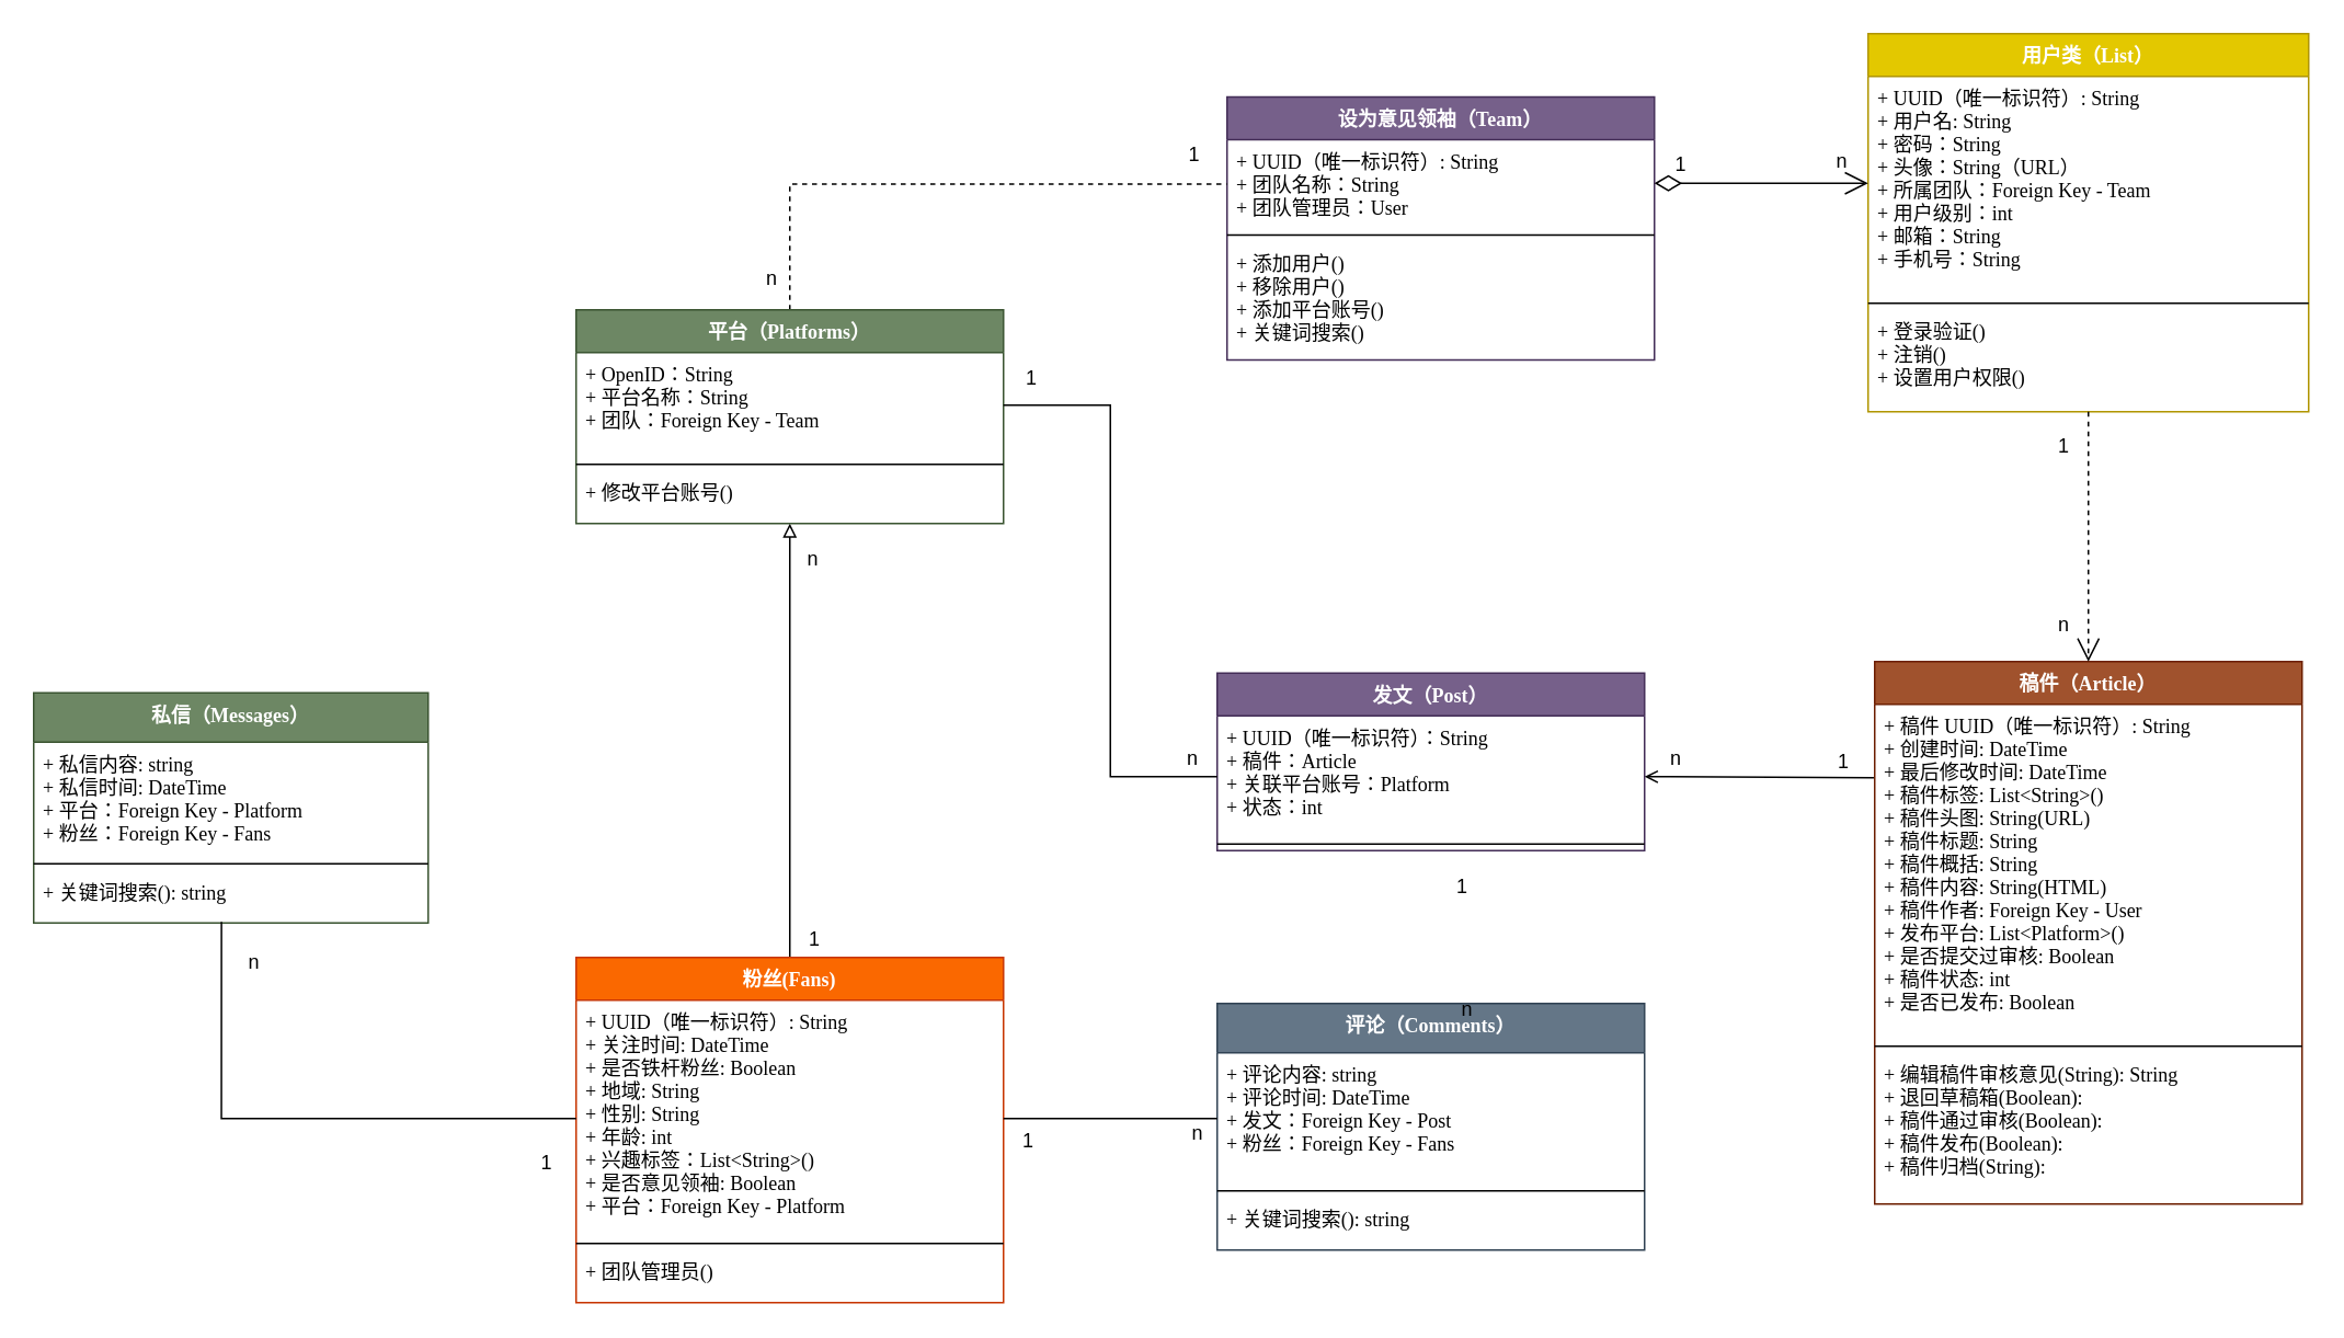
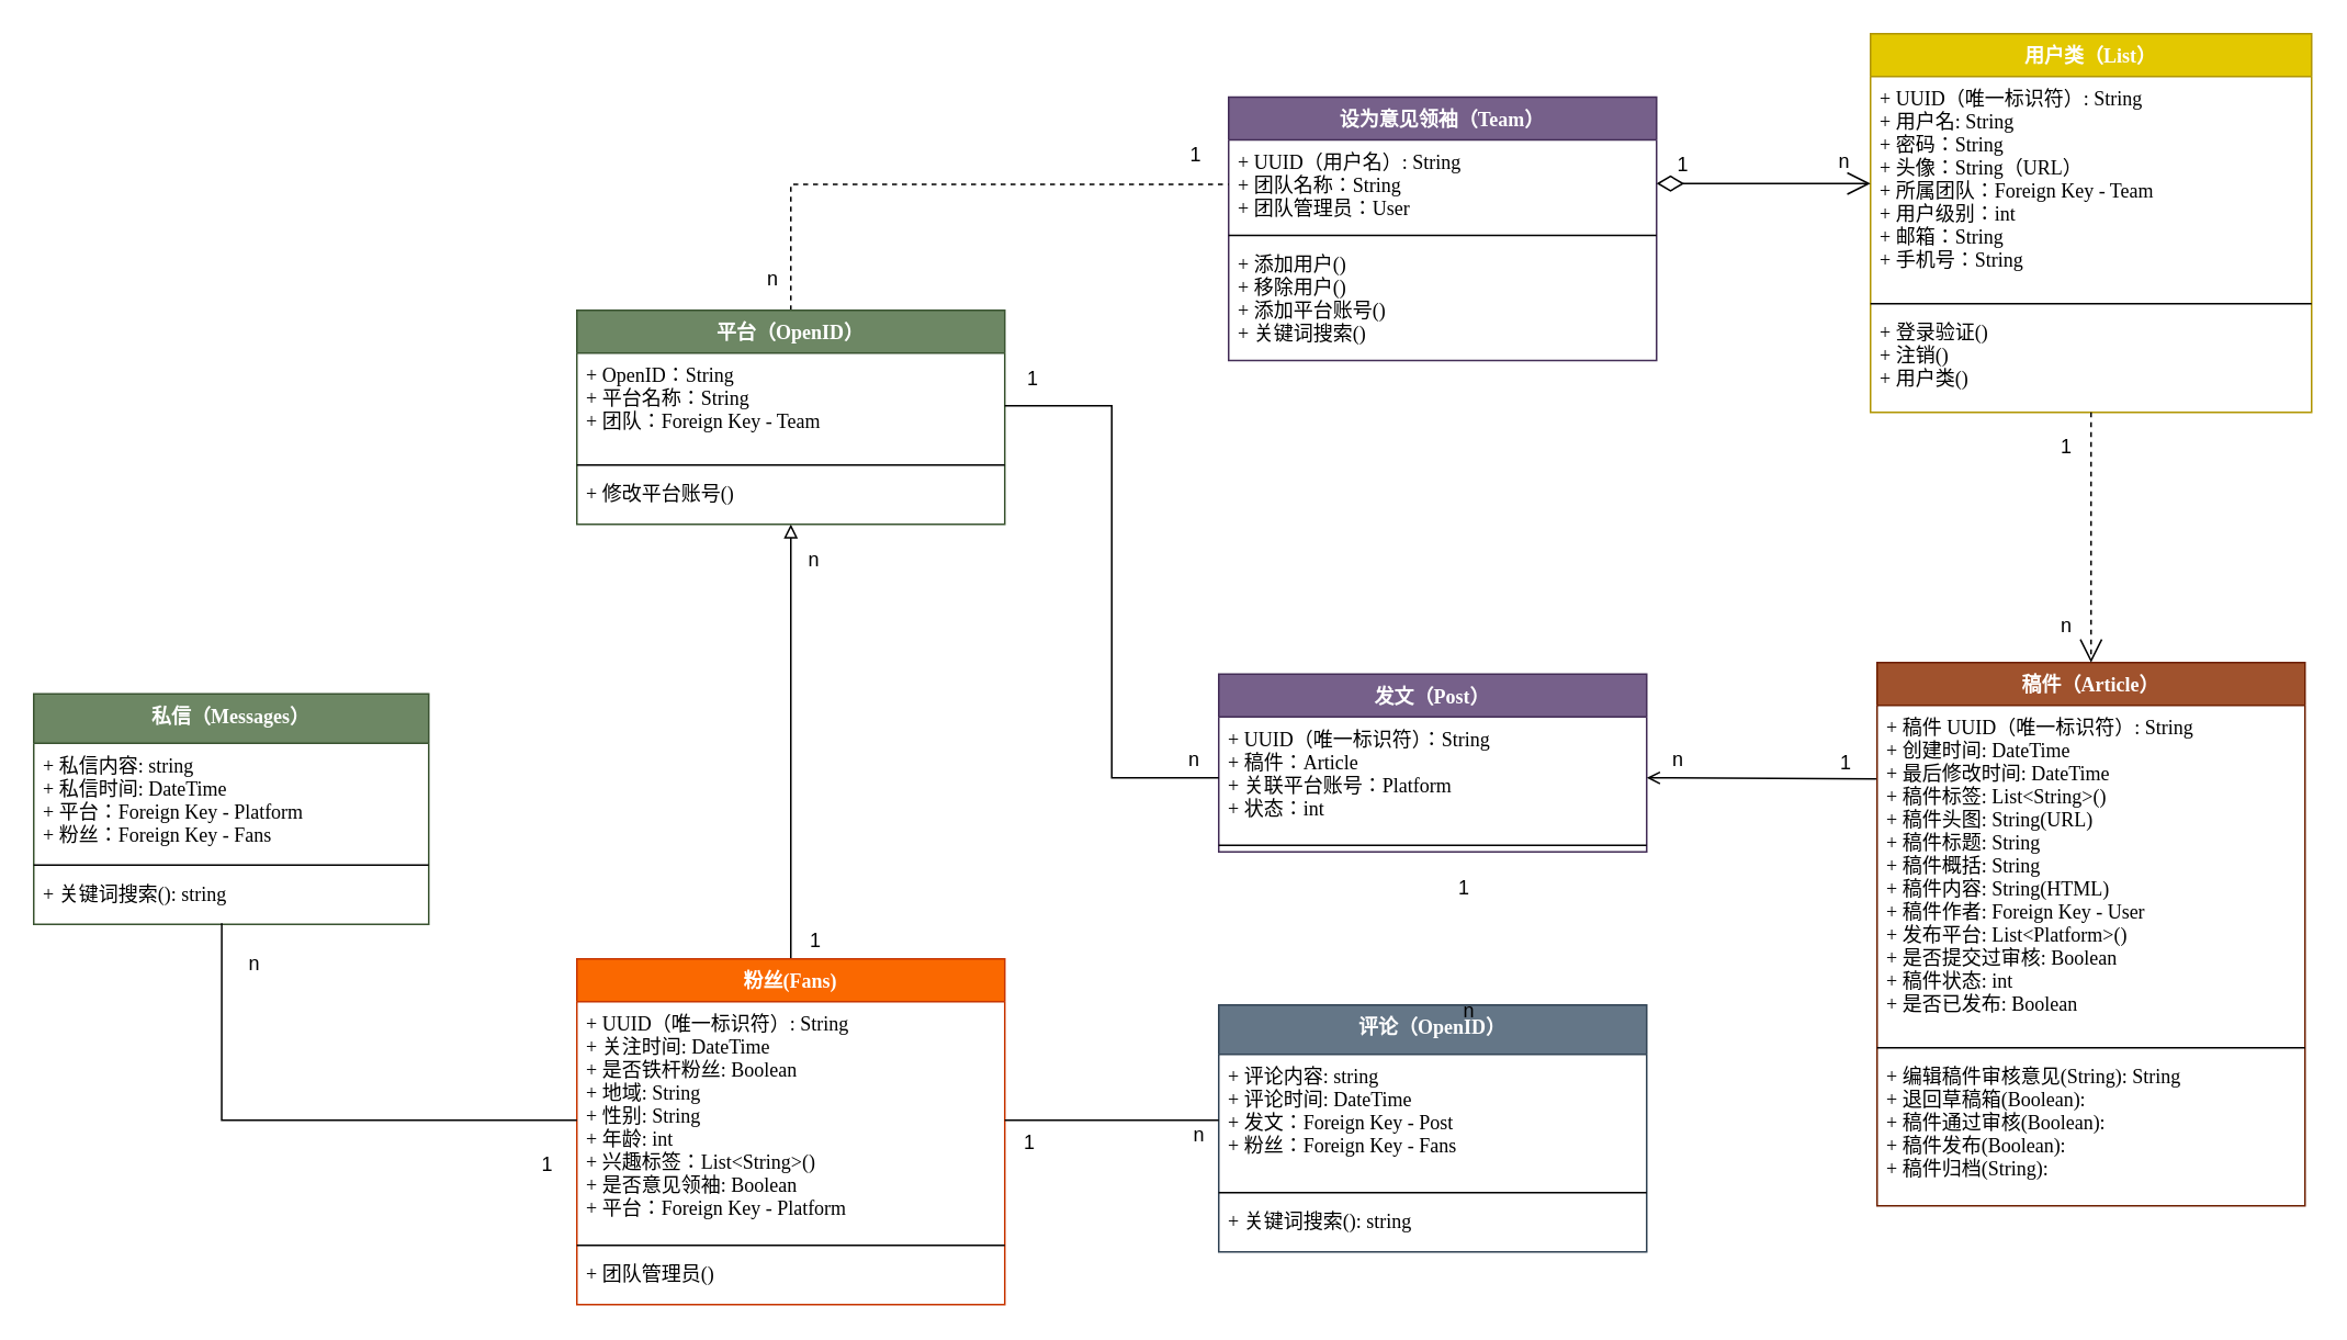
- <mxCell id="24" value="+ UUID（唯一标识符）: String&#10;+ 团队名称：String&#10;+ 团队管理员：User&#10;" style="text;strokeColor=none;fillColor=none;align=left;verticalAlign=top;spacingLeft=4;spacingRight=4;overflow=hidden;rotatable=0;points=[[0,0.5],[1,0.5]];portConstraint=eastwest;spacing=2;imageAspect=1;noLabel=0;fontFamily=SF Mono;" vertex="1" parent="23"><mxGeometry y="26" width="260" height="54" as="geometry" /></mxCell>
+ <mxCell id="24" value="+ UUID（用户名）: String&#10;+ 团队名称：String&#10;+ 团队管理员：User&#10;" style="text;strokeColor=none;fillColor=none;align=left;verticalAlign=top;spacingLeft=4;spacingRight=4;overflow=hidden;rotatable=0;points=[[0,0.5],[1,0.5]];portConstraint=eastwest;spacing=2;imageAspect=1;noLabel=0;fontFamily=SF Mono;" vertex="1" parent="23"><mxGeometry y="26" width="260" height="54" as="geometry" /></mxCell>
- <mxCell id="28" value="平台（Platforms）" style="swimlane;fontStyle=1;align=center;verticalAlign=top;childLayout=stackLayout;horizontal=1;startSize=26;horizontalStack=0;resizeParent=1;resizeParentMax=0;resizeLast=0;collapsible=1;marginBottom=0;fillColor=#6d8764;strokeColor=#3A5431;fontColor=#ffffff;fontFamily=SF Mono;" vertex="1" parent="1"><mxGeometry x="350" y="188" width="260" height="130" as="geometry"><mxRectangle x="170" y="300" width="130" height="26" as="alternateBounds" /></mxGeometry></mxCell>
+ <mxCell id="28" value="平台（OpenID）" style="swimlane;fontStyle=1;align=center;verticalAlign=top;childLayout=stackLayout;horizontal=1;startSize=26;horizontalStack=0;resizeParent=1;resizeParentMax=0;resizeLast=0;collapsible=1;marginBottom=0;fillColor=#6d8764;strokeColor=#3A5431;fontColor=#ffffff;fontFamily=SF Mono;" vertex="1" parent="1"><mxGeometry x="350" y="188" width="260" height="130" as="geometry"><mxRectangle x="170" y="300" width="130" height="26" as="alternateBounds" /></mxGeometry></mxCell>
- <mxCell id="22" value="+ 登录验证()&#10;+ 注销()&#10;+ 设置用户权限()" style="text;strokeColor=none;fillColor=none;align=left;verticalAlign=top;spacingLeft=4;spacingRight=4;overflow=hidden;rotatable=0;points=[[0,0.5],[1,0.5]];portConstraint=eastwest;fontFamily=SF Mono;" vertex="1" parent="19"><mxGeometry y="168" width="268" height="62" as="geometry" /></mxCell>
+ <mxCell id="22" value="+ 登录验证()&#10;+ 注销()&#10;+ 用户类()" style="text;strokeColor=none;fillColor=none;align=left;verticalAlign=top;spacingLeft=4;spacingRight=4;overflow=hidden;rotatable=0;points=[[0,0.5],[1,0.5]];portConstraint=eastwest;fontFamily=SF Mono;" vertex="1" parent="19"><mxGeometry y="168" width="268" height="62" as="geometry" /></mxCell>
- <mxCell id="10" value="评论（Comments）" style="swimlane;fontStyle=1;align=center;verticalAlign=top;childLayout=stackLayout;horizontal=1;startSize=30;horizontalStack=0;resizeParent=1;resizeParentMax=0;resizeLast=0;collapsible=1;marginBottom=0;fontSize=12;fillColor=#647687;strokeColor=#314354;fontColor=#ffffff;fontFamily=SF Mono;" vertex="1" parent="1"><mxGeometry x="740" y="610" width="260" height="150" as="geometry" /></mxCell>
+ <mxCell id="10" value="评论（OpenID）" style="swimlane;fontStyle=1;align=center;verticalAlign=top;childLayout=stackLayout;horizontal=1;startSize=30;horizontalStack=0;resizeParent=1;resizeParentMax=0;resizeLast=0;collapsible=1;marginBottom=0;fontSize=12;fillColor=#647687;strokeColor=#314354;fontColor=#ffffff;fontFamily=SF Mono;" vertex="1" parent="1"><mxGeometry x="740" y="610" width="260" height="150" as="geometry" /></mxCell>
